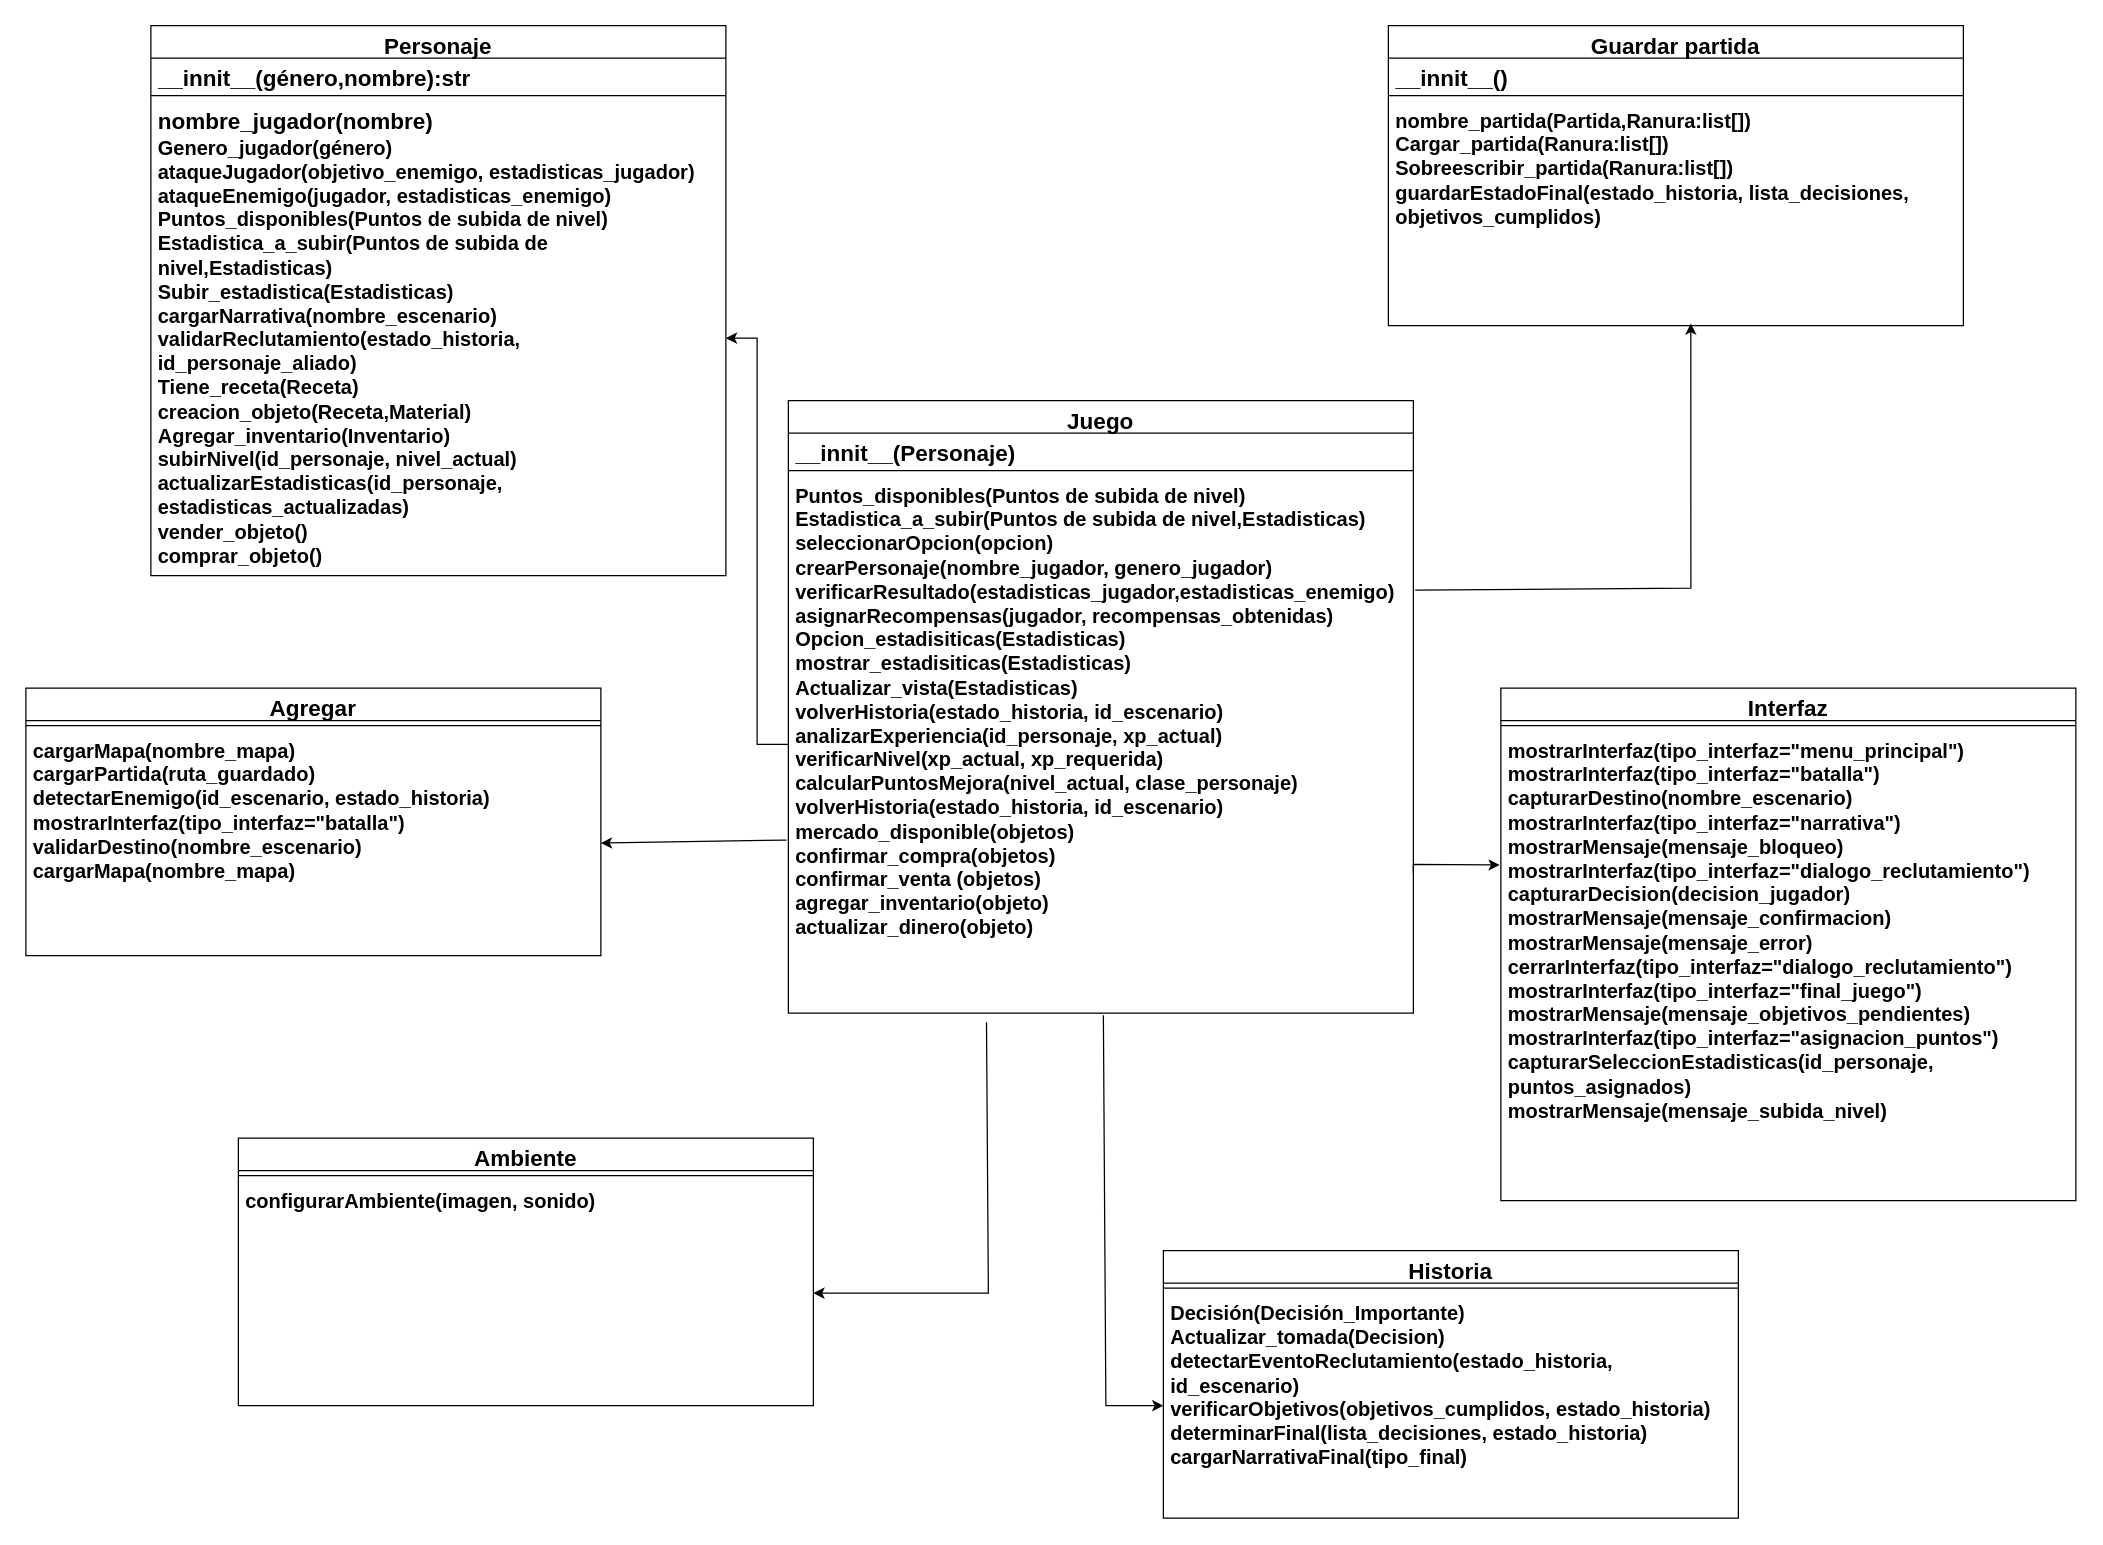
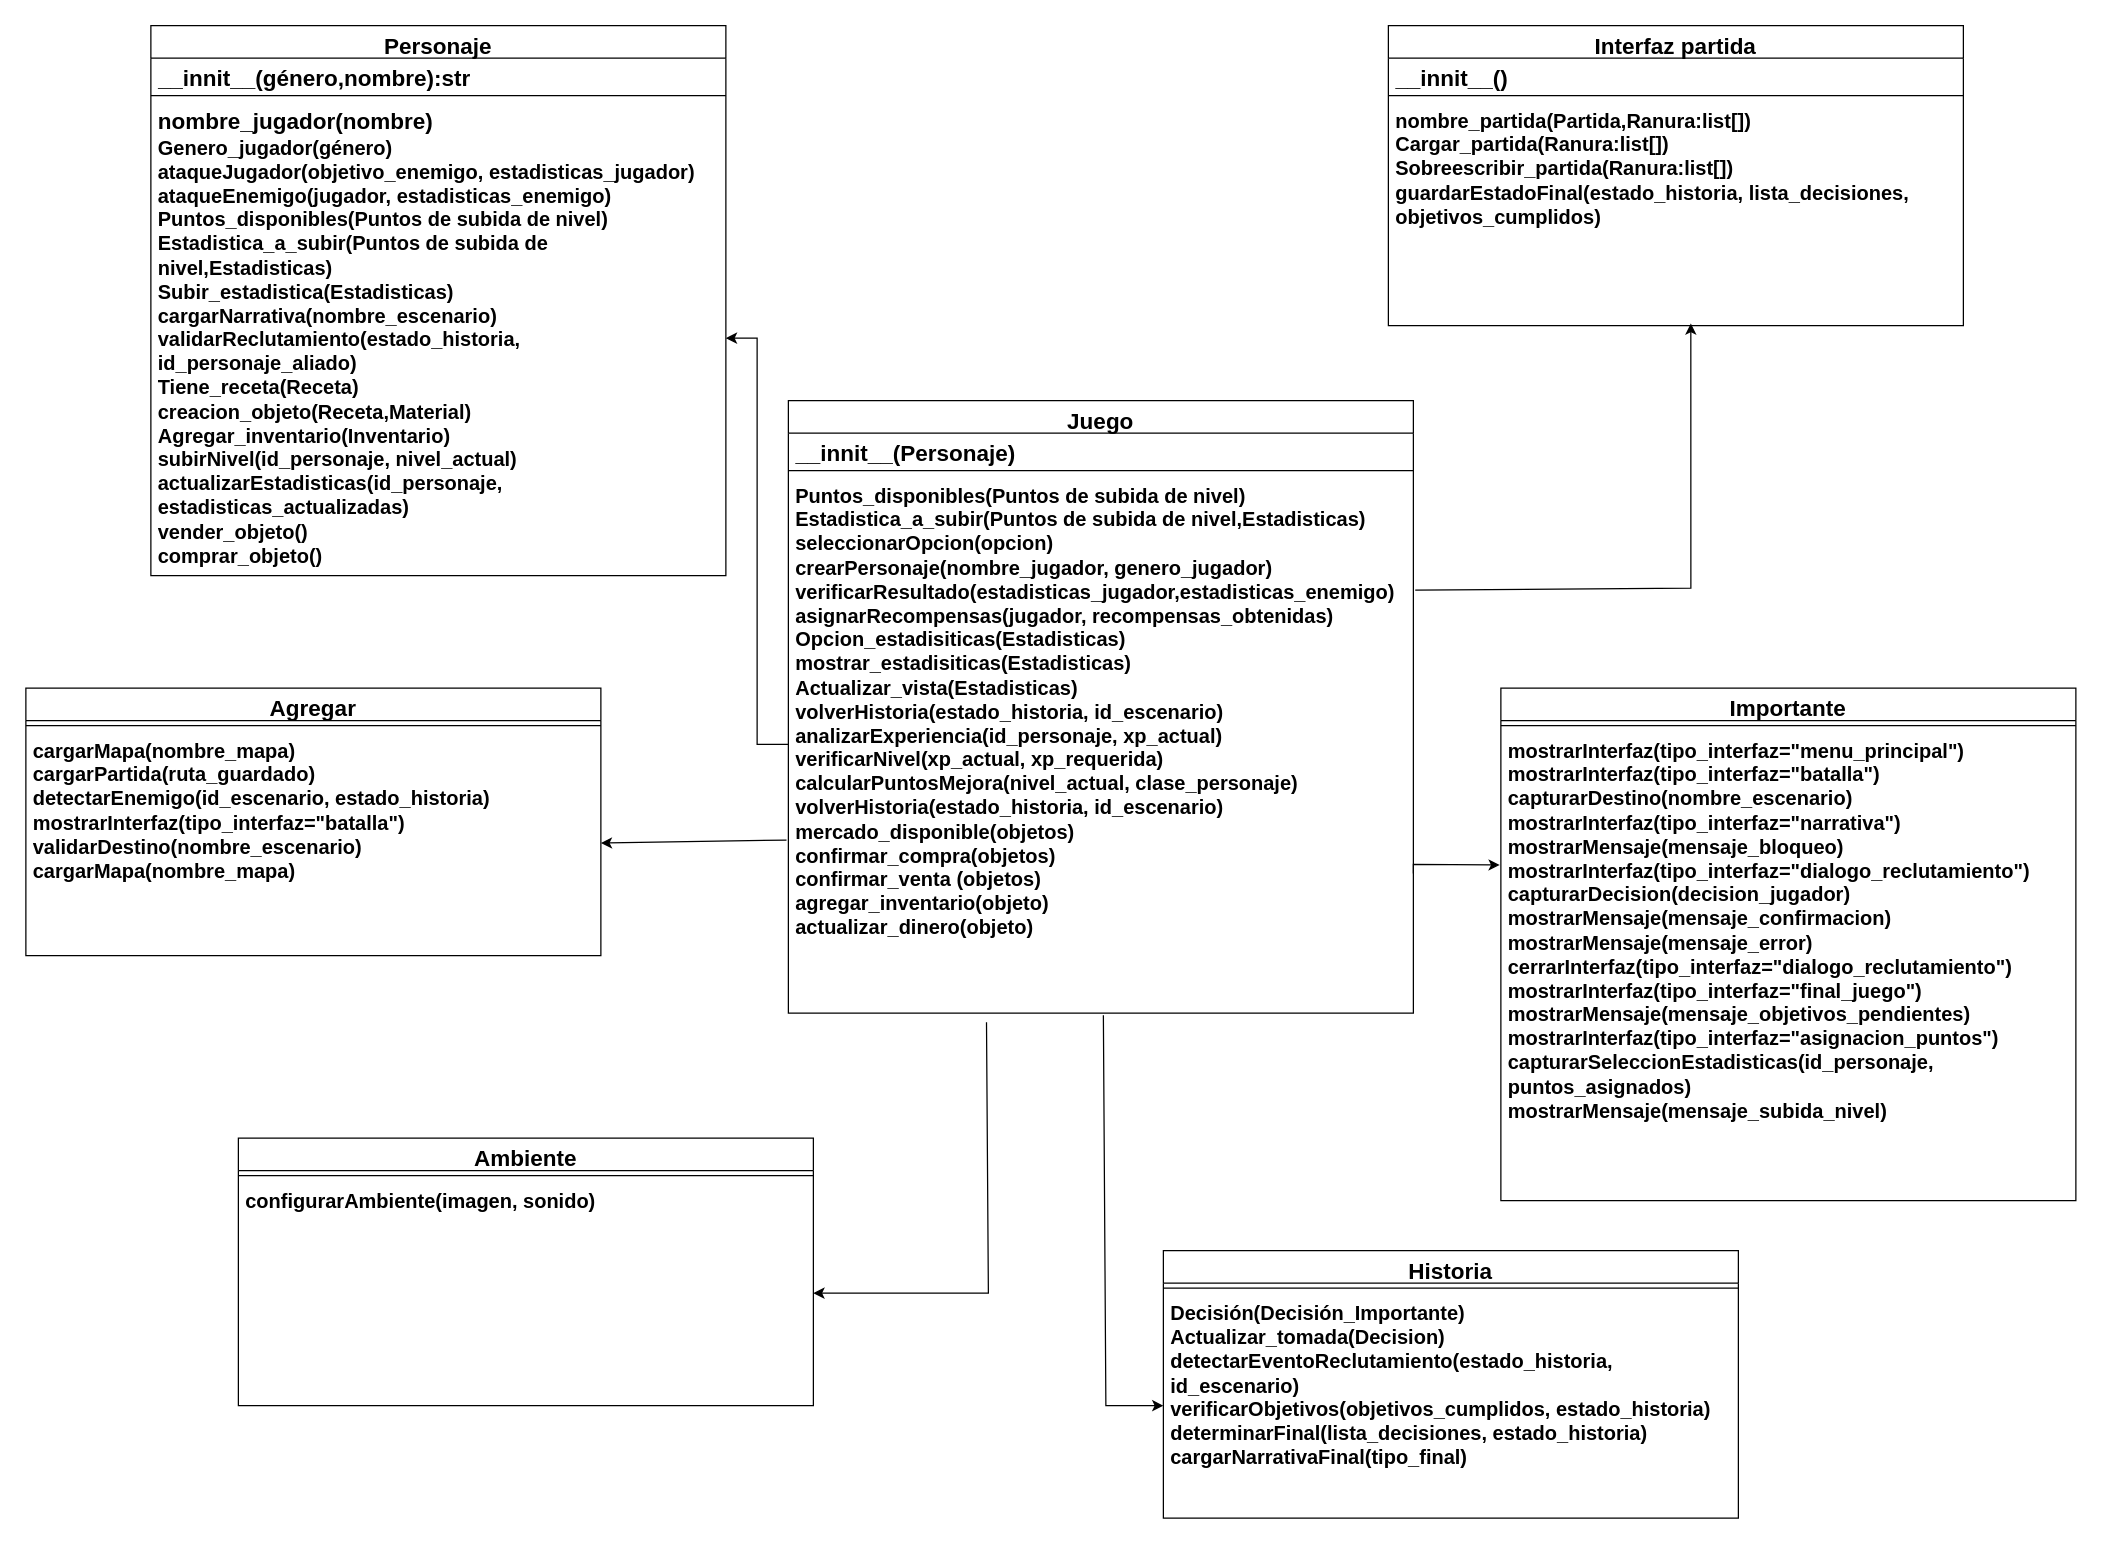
- <mxCell id="12" value="&lt;font style=&quot;font-size: 18px;&quot;&gt;Guardar partida&lt;/font&gt;" style="swimlane;fontStyle=1;align=center;verticalAlign=top;childLayout=stackLayout;horizontal=1;startSize=26;horizontalStack=0;resizeParent=1;resizeParentMax=0;resizeLast=0;collapsible=1;marginBottom=0;whiteSpace=wrap;html=1;" vertex="1" parent="1"><mxGeometry x="1110" y="20" width="460" height="240" as="geometry" /></mxCell>
+ <mxCell id="12" value="&lt;font style=&quot;font-size: 18px;&quot;&gt;Interfaz partida&lt;/font&gt;" style="swimlane;fontStyle=1;align=center;verticalAlign=top;childLayout=stackLayout;horizontal=1;startSize=26;horizontalStack=0;resizeParent=1;resizeParentMax=0;resizeLast=0;collapsible=1;marginBottom=0;whiteSpace=wrap;html=1;" vertex="1" parent="1"><mxGeometry x="1110" y="20" width="460" height="240" as="geometry" /></mxCell>
- <mxCell id="9" value="&lt;font style=&quot;font-size: 18px;&quot;&gt;Interfaz&lt;/font&gt;" style="swimlane;fontStyle=1;align=center;verticalAlign=top;childLayout=stackLayout;horizontal=1;startSize=26;horizontalStack=0;resizeParent=1;resizeParentMax=0;resizeLast=0;collapsible=1;marginBottom=0;whiteSpace=wrap;html=1;" vertex="1" parent="1"><mxGeometry x="1200" y="550" width="460" height="410" as="geometry" /></mxCell>
+ <mxCell id="9" value="&lt;font style=&quot;font-size: 18px;&quot;&gt;Importante&lt;/font&gt;" style="swimlane;fontStyle=1;align=center;verticalAlign=top;childLayout=stackLayout;horizontal=1;startSize=26;horizontalStack=0;resizeParent=1;resizeParentMax=0;resizeLast=0;collapsible=1;marginBottom=0;whiteSpace=wrap;html=1;" vertex="1" parent="1"><mxGeometry x="1200" y="550" width="460" height="410" as="geometry" /></mxCell>
